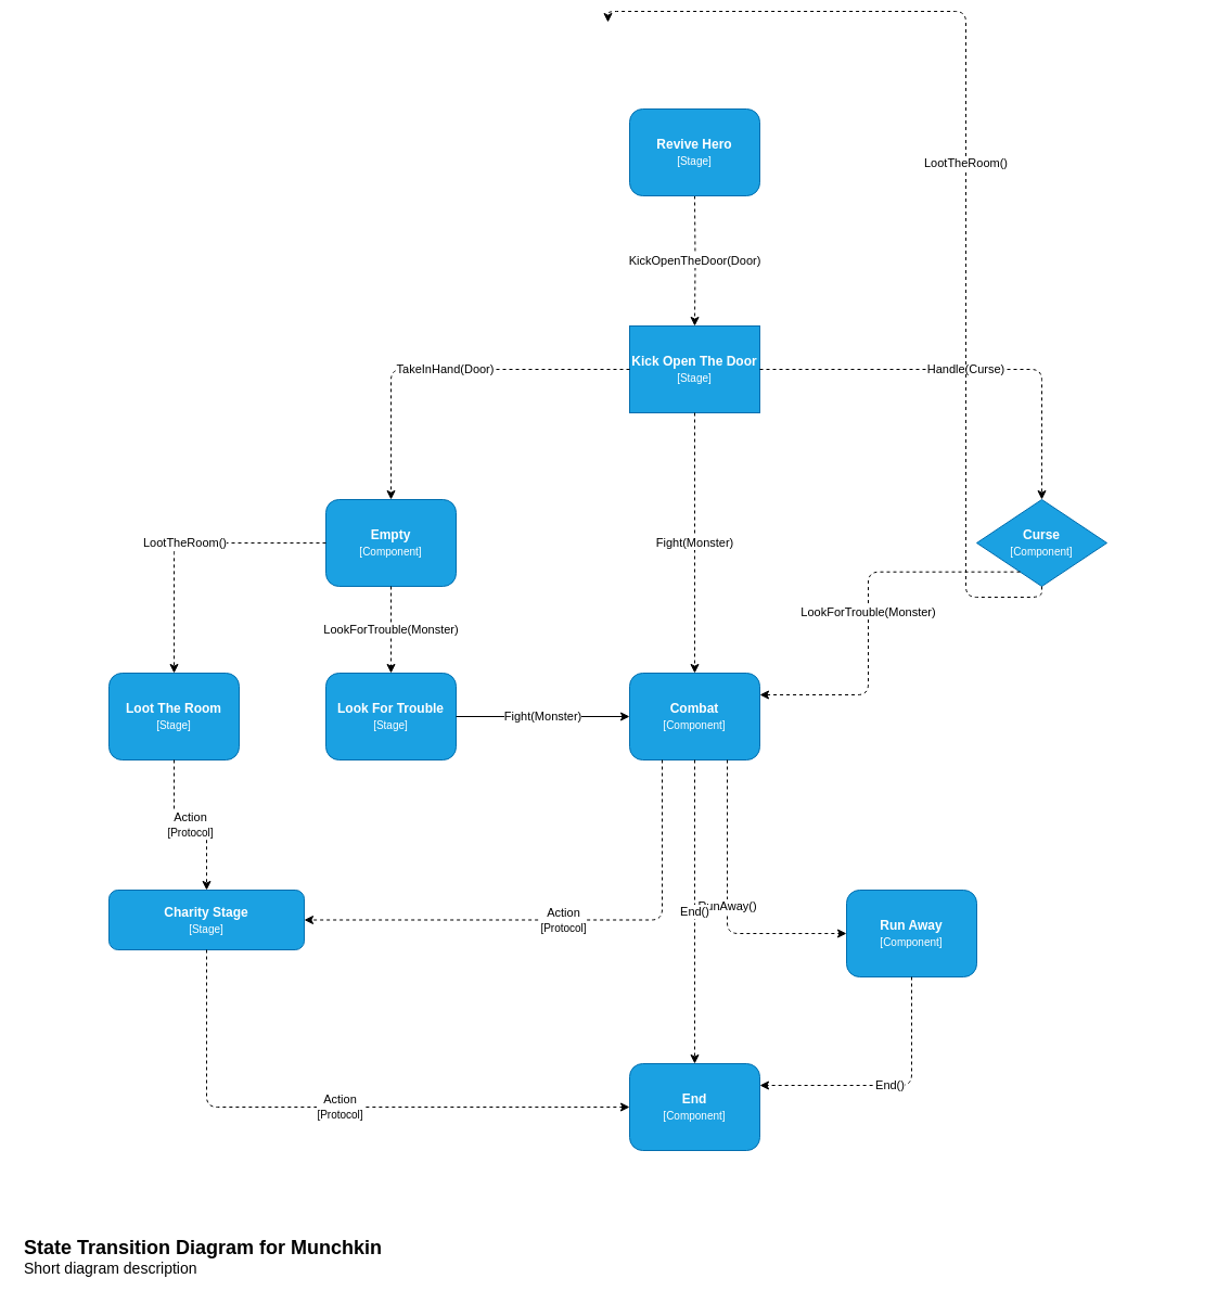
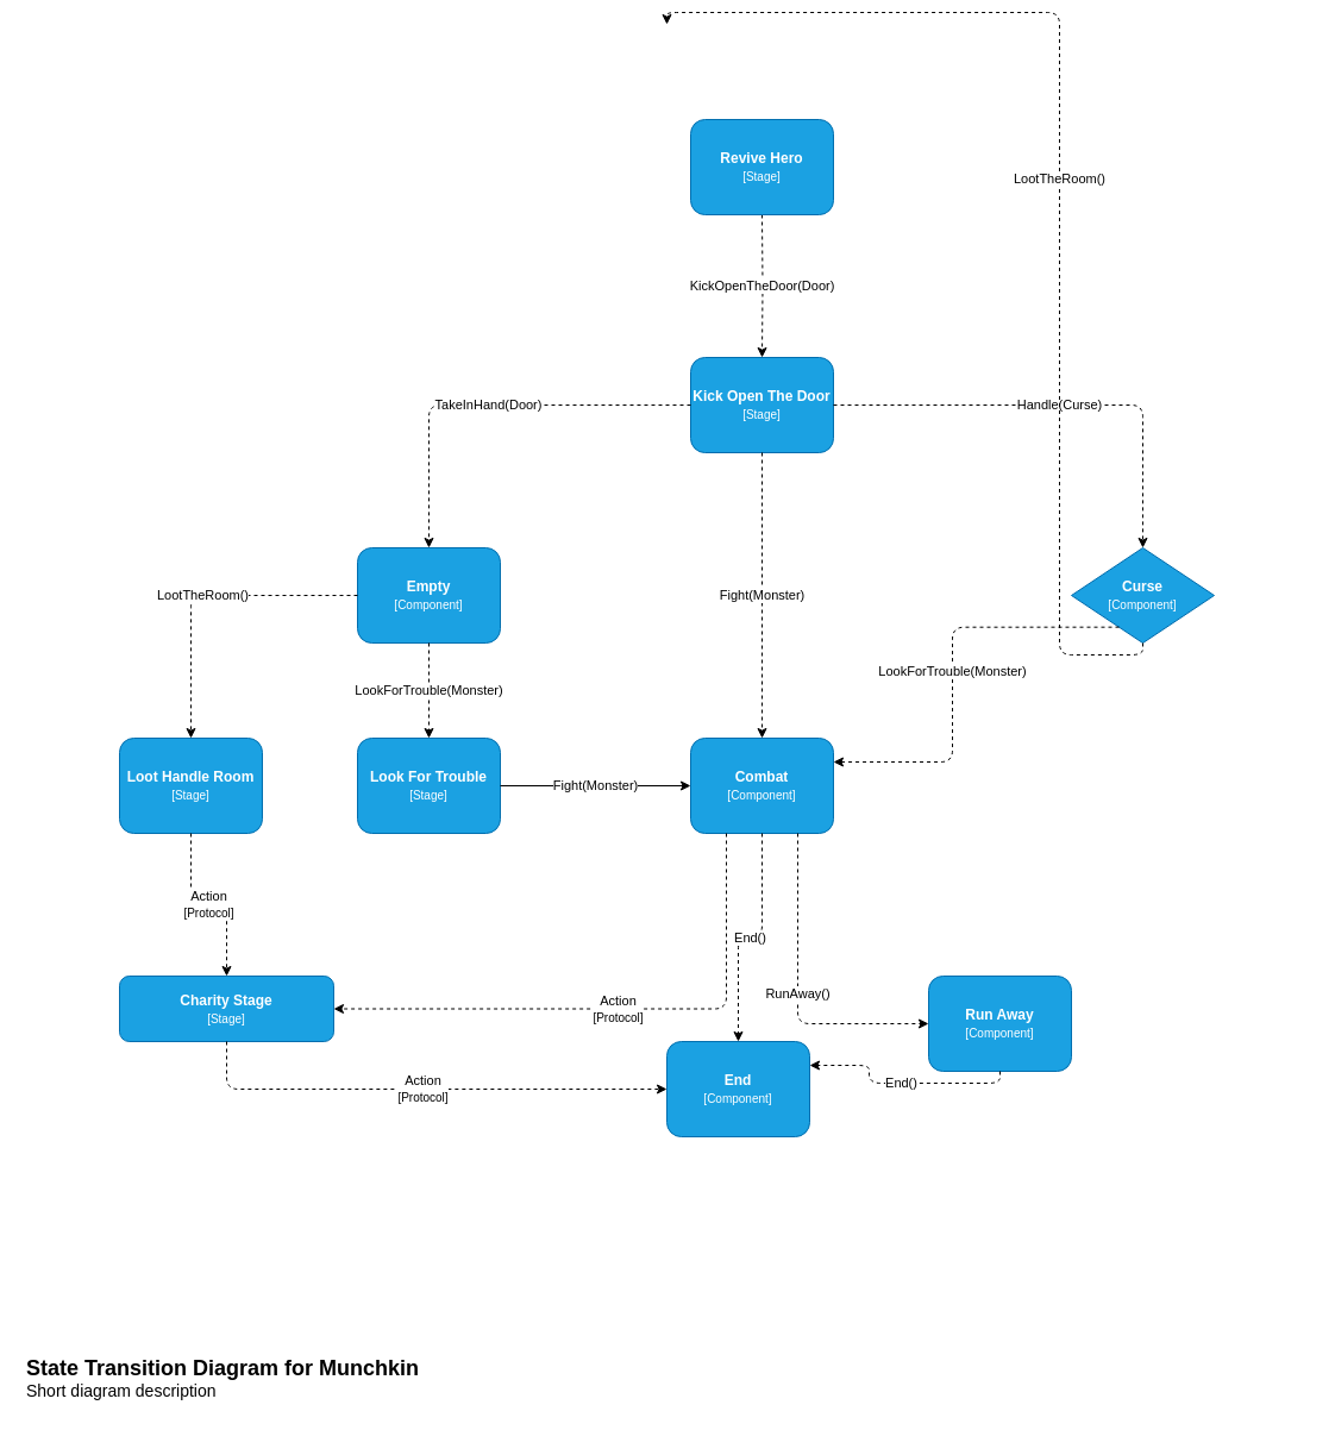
- <mxCell id="4" value="&lt;b&gt;Kick Open The Door&lt;br&gt;&lt;/b&gt;&lt;font style=&quot;font-size: 10px&quot;&gt;[Stage]&lt;br&gt;&lt;/font&gt;" style="whiteSpace=wrap;html=1;fillColor=#1ba1e2;strokeColor=#006EAF;fontColor=#ffffff;align=center;rounded=0;" parent="1" vertex="1"><mxGeometry x="580" y="300" width="120" height="80" as="geometry" /></mxCell>
+ <mxCell id="4" value="&lt;b&gt;Kick Open The Door&lt;br&gt;&lt;/b&gt;&lt;font style=&quot;font-size: 10px&quot;&gt;[Stage]&lt;br&gt;&lt;/font&gt;" style="rounded=1;whiteSpace=wrap;html=1;fillColor=#1ba1e2;strokeColor=#006EAF;fontColor=#ffffff;align=center;" parent="1" vertex="1"><mxGeometry x="580" y="300" width="120" height="80" as="geometry" /></mxCell>
- <mxCell id="22" value="&lt;b&gt;Loot The Room&lt;br&gt;&lt;/b&gt;&lt;font style=&quot;font-size: 10px&quot;&gt;[Stage]&lt;br&gt;&lt;/font&gt;" style="rounded=1;whiteSpace=wrap;html=1;fillColor=#1ba1e2;strokeColor=#006EAF;fontColor=#ffffff;align=center;" vertex="1" parent="1"><mxGeometry x="100" y="620" width="120" height="80" as="geometry" /></mxCell>
+ <mxCell id="22" value="&lt;b&gt;Loot Handle Room&lt;br&gt;&lt;/b&gt;&lt;font style=&quot;font-size: 10px&quot;&gt;[Stage]&lt;br&gt;&lt;/font&gt;" style="rounded=1;whiteSpace=wrap;html=1;fillColor=#1ba1e2;strokeColor=#006EAF;fontColor=#ffffff;align=center;" vertex="1" parent="1"><mxGeometry x="100" y="620" width="120" height="80" as="geometry" /></mxCell>
- <mxCell id="13" value="&lt;b&gt;End&lt;br&gt;&lt;/b&gt;&lt;font style=&quot;font-size: 10px&quot;&gt;[Component]&lt;br&gt;&lt;/font&gt;" style="rounded=1;whiteSpace=wrap;html=1;fillColor=#1ba1e2;strokeColor=#006EAF;fontColor=#ffffff;align=center;" parent="1" vertex="1"><mxGeometry x="580" y="980" width="120" height="80" as="geometry" /></mxCell>
+ <mxCell id="13" value="&lt;b&gt;End&lt;br&gt;&lt;/b&gt;&lt;font style=&quot;font-size: 10px&quot;&gt;[Component]&lt;br&gt;&lt;/font&gt;" style="rounded=1;whiteSpace=wrap;html=1;fillColor=#1ba1e2;strokeColor=#006EAF;fontColor=#ffffff;align=center;" parent="1" vertex="1"><mxGeometry x="560" y="875" width="120" height="80" as="geometry" /></mxCell>
